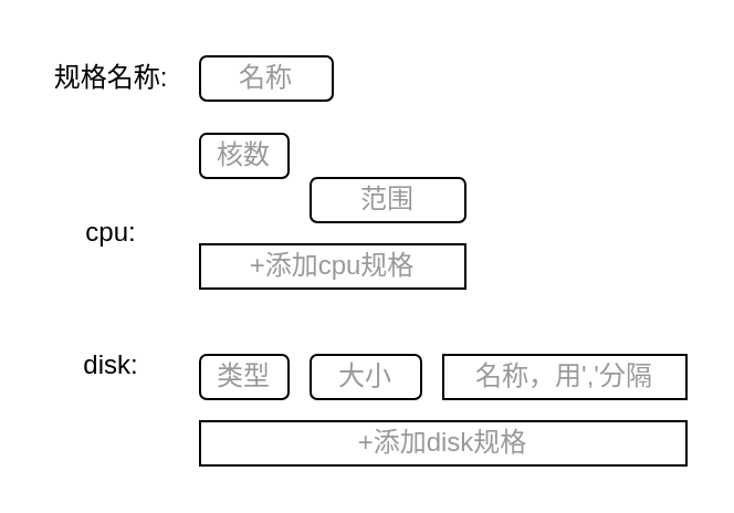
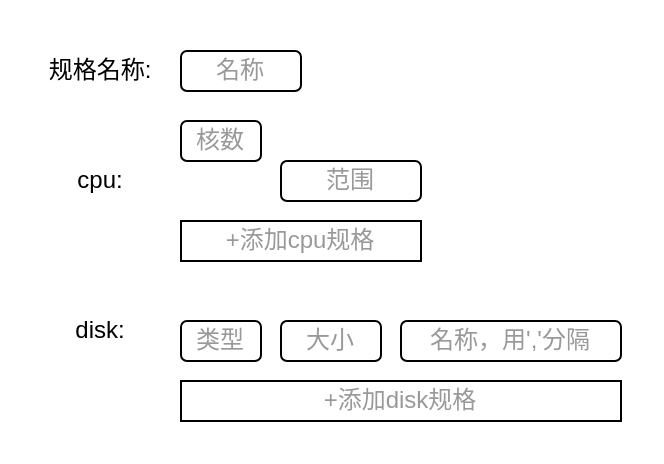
- <mxCell id="3" value="cpu:" style="text;html=1;strokeColor=none;fillColor=none;align=center;verticalAlign=middle;whiteSpace=wrap;rounded=0;" vertex="1" parent="1"><mxGeometry x="20" y="90" width="60" height="30" as="geometry" /></mxCell>
+ <mxCell id="3" value="cpu:" style="text;html=1;strokeColor=none;fillColor=none;align=center;verticalAlign=middle;whiteSpace=wrap;rounded=0;" vertex="1" parent="1"><mxGeometry x="20" y="75" width="60" height="30" as="geometry" /></mxCell>
- <mxCell id="9" value="&lt;font color=&quot;#999999&quot;&gt;名称，用','分隔&lt;/font&gt;" style="whiteSpace=wrap;html=1;rounded=0;" vertex="1" parent="1"><mxGeometry x="200" y="160" width="110" height="20" as="geometry" /></mxCell>
+ <mxCell id="9" value="&lt;font color=&quot;#999999&quot;&gt;名称，用','分隔&lt;/font&gt;" style="rounded=1;whiteSpace=wrap;html=1;" vertex="1" parent="1"><mxGeometry x="200" y="160" width="110" height="20" as="geometry" /></mxCell>
